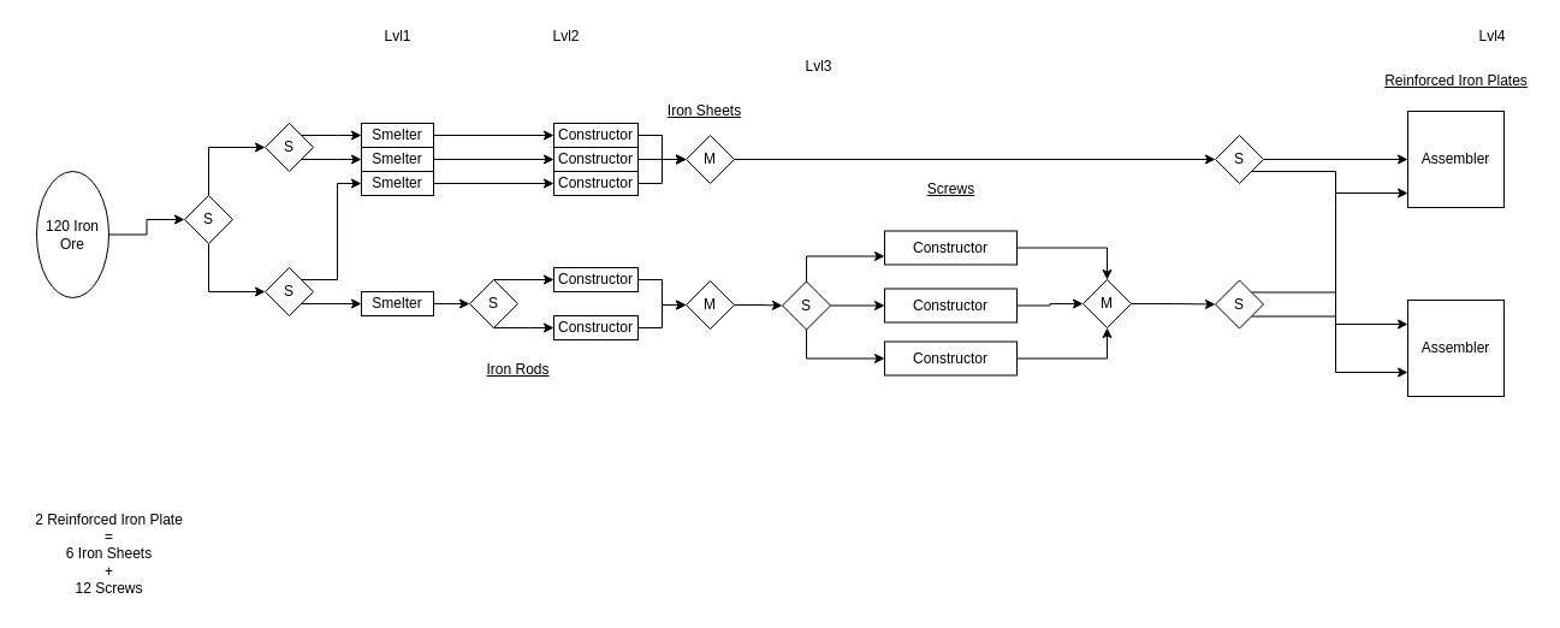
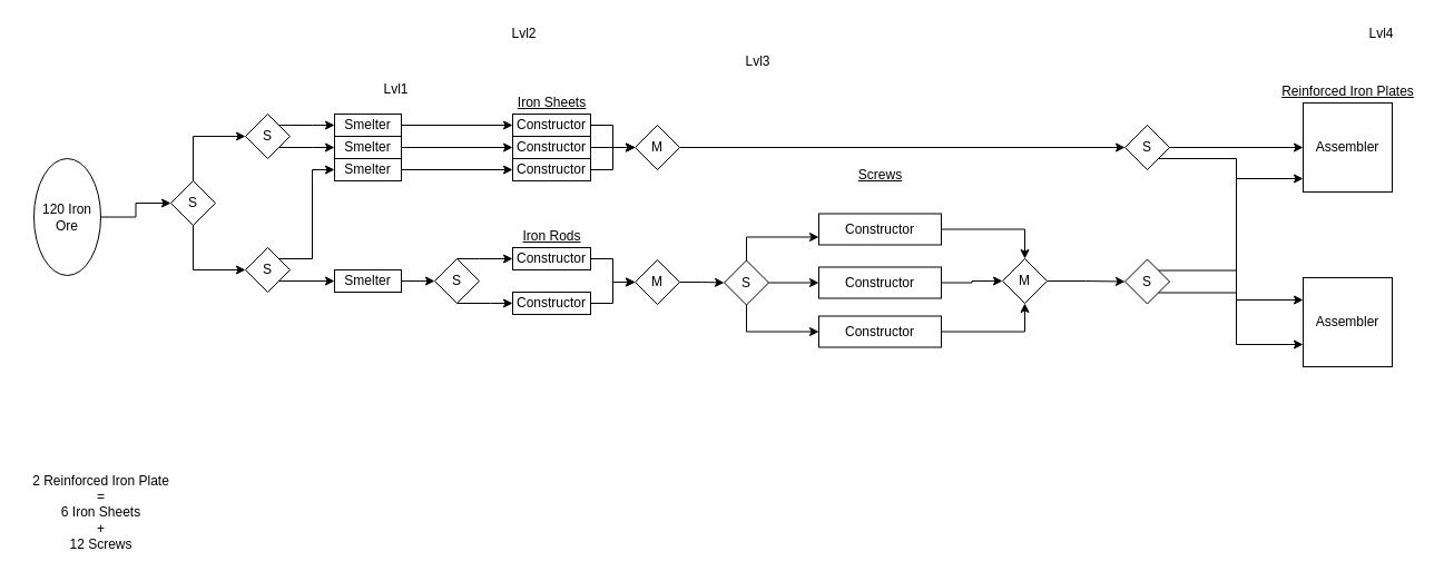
- <mxCell id="60" value="Lvl1" style="text;html=1;align=center;verticalAlign=middle;resizable=0;points=[];autosize=1;" vertex="1" parent="1"><mxGeometry x="310" y="20" width="40" height="20" as="geometry" /></mxCell>
+ <mxCell id="60" value="Lvl1" style="text;html=1;align=center;verticalAlign=middle;resizable=0;points=[];autosize=1;" vertex="1" parent="1"><mxGeometry x="335" y="70" width="40" height="20" as="geometry" /></mxCell>
- <mxCell id="67" value="Reinforced Iron Plates" style="text;html=1;align=center;verticalAlign=middle;resizable=0;points=[];autosize=1;fontStyle=4" vertex="1" parent="1"><mxGeometry x="1145" y="57" width="130" height="20" as="geometry" /></mxCell>
+ <mxCell id="67" value="Reinforced Iron Plates" style="text;html=1;align=center;verticalAlign=middle;resizable=0;points=[];autosize=1;fontStyle=4" vertex="1" parent="1"><mxGeometry x="1145" y="72" width="130" height="20" as="geometry" /></mxCell>
- <mxCell id="64" value="Iron Sheets" style="text;html=1;align=center;verticalAlign=middle;resizable=0;points=[];autosize=1;fontStyle=4" vertex="1" parent="1"><mxGeometry x="545" y="82" width="80" height="20" as="geometry" /></mxCell>
+ <mxCell id="64" value="Iron Sheets" style="text;html=1;align=center;verticalAlign=middle;resizable=0;points=[];autosize=1;fontStyle=4" vertex="1" parent="1"><mxGeometry x="455" y="82" width="80" height="20" as="geometry" /></mxCell>
- <mxCell id="65" value="Iron Rods" style="text;html=1;align=center;verticalAlign=middle;resizable=0;points=[];autosize=1;fontStyle=4" vertex="1" parent="1"><mxGeometry x="395" y="297" width="70" height="20" as="geometry" /></mxCell>
+ <mxCell id="65" value="Iron Rods" style="text;html=1;align=center;verticalAlign=middle;resizable=0;points=[];autosize=1;fontStyle=4" vertex="1" parent="1"><mxGeometry x="460" y="202" width="70" height="20" as="geometry" /></mxCell>
